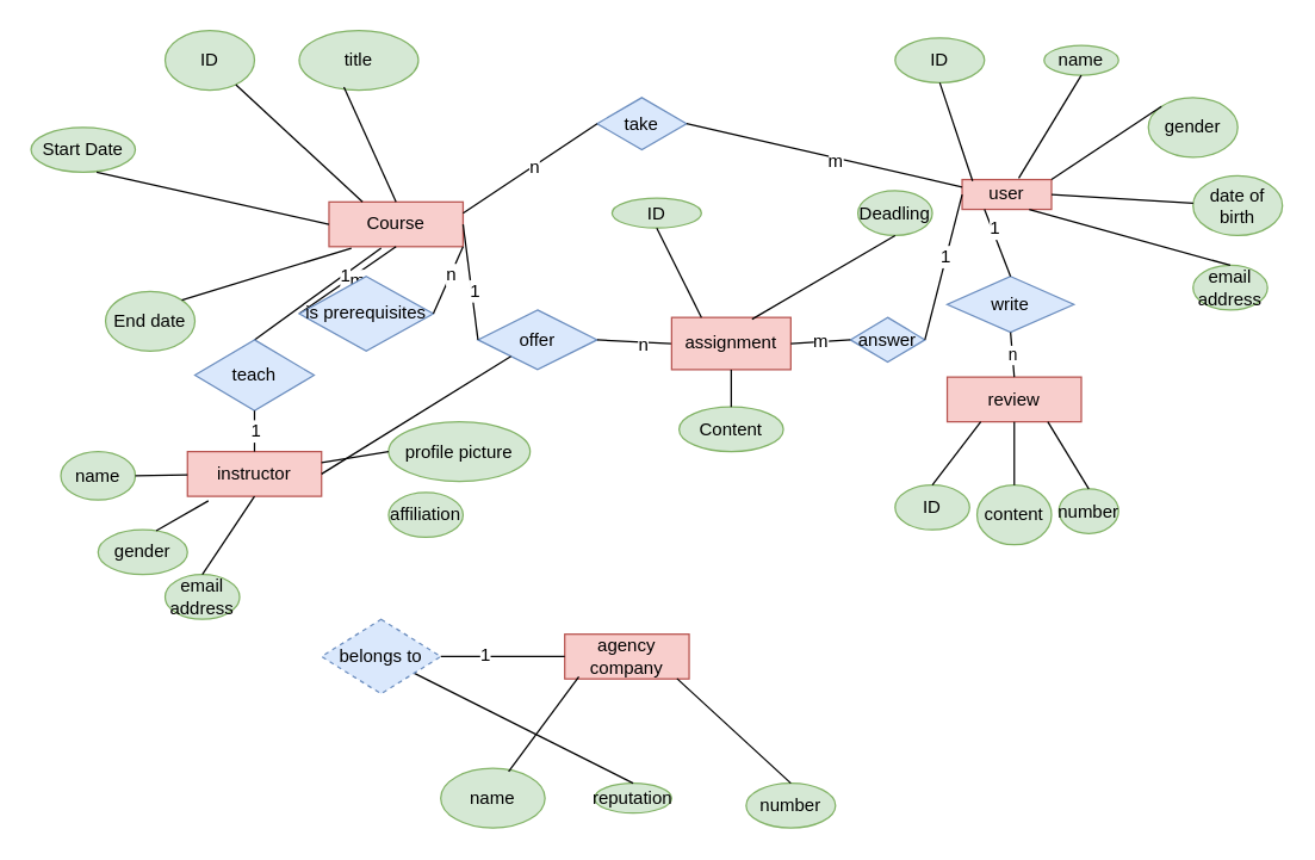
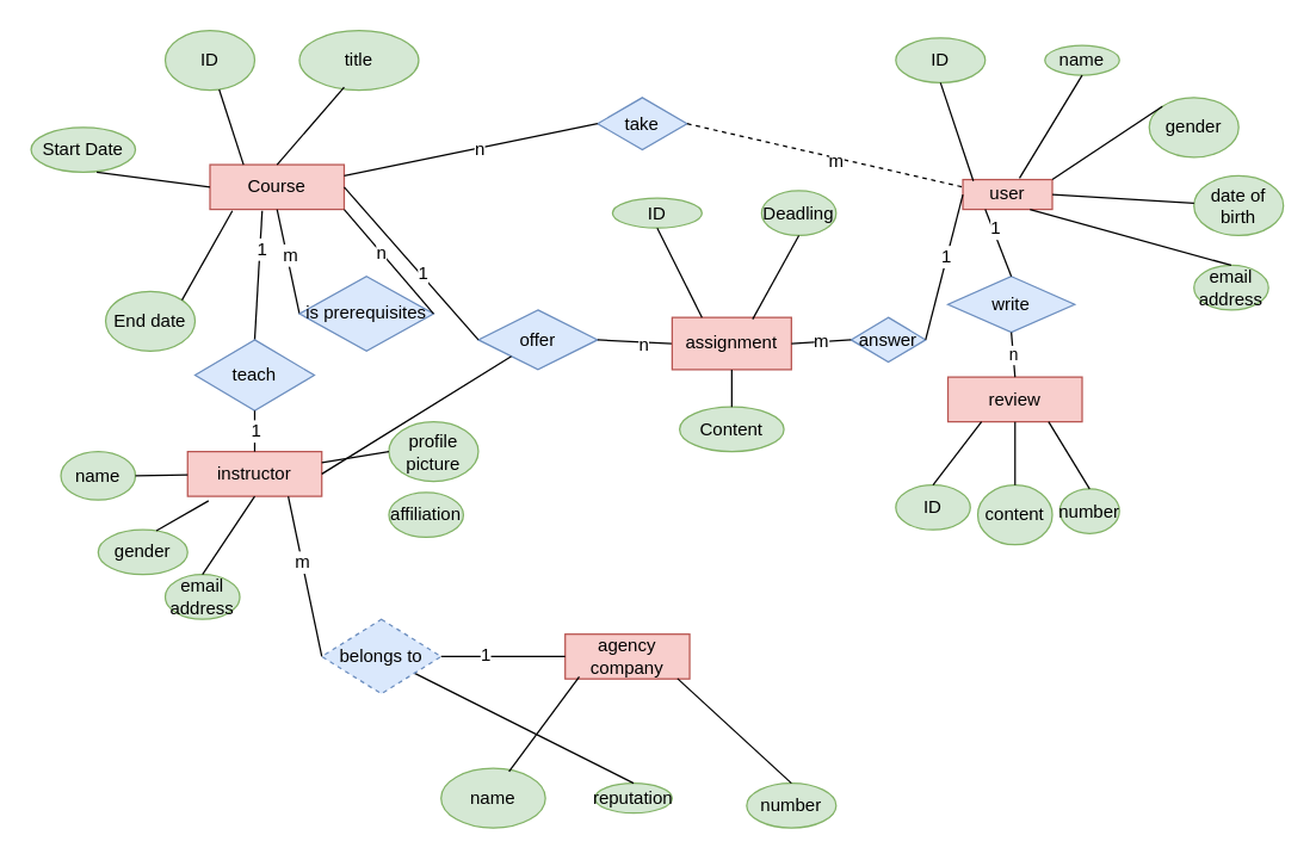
- <mxCell id="78" value="" style="endArrow=none;html=1;exitX=1;exitY=0.5;exitDx=0;exitDy=0;entryX=0;entryY=0.25;entryDx=0;entryDy=0;" parent="1" source="75" target="28" edge="1"><mxGeometry width="50" height="50" relative="1" as="geometry"><mxPoint x="530" y="85" as="sourcePoint" /><mxPoint x="580" y="35" as="targetPoint" /></mxGeometry></mxCell>
+ <mxCell id="78" value="" style="endArrow=none;html=1;exitX=1;exitY=0.5;exitDx=0;exitDy=0;entryX=0;entryY=0.25;entryDx=0;entryDy=0;dashed=1;" parent="1" source="75" target="28" edge="1"><mxGeometry width="50" height="50" relative="1" as="geometry"><mxPoint x="530" y="85" as="sourcePoint" /><mxPoint x="580" y="35" as="targetPoint" /></mxGeometry></mxCell>
- <mxCell id="20" value="Deadling" style="ellipse;whiteSpace=wrap;html=1;fillColor=#d5e8d4;strokeColor=#82b366;" parent="1" vertex="1"><mxGeometry x="575" y="127.5" width="50" height="30" as="geometry" /></mxCell>
+ <mxCell id="20" value="Deadling" style="ellipse;whiteSpace=wrap;html=1;fillColor=#d5e8d4;strokeColor=#82b366;" parent="1" vertex="1"><mxGeometry x="510" y="127.5" width="50" height="30" as="geometry" /></mxCell>
- <mxCell id="2" value="Course" style="rounded=0;whiteSpace=wrap;html=1;fillColor=#f8cecc;strokeColor=#b85450;" parent="1" vertex="1"><mxGeometry x="220" y="135" width="90" height="30" as="geometry" /></mxCell>
+ <mxCell id="2" value="Course" style="rounded=0;whiteSpace=wrap;html=1;fillColor=#f8cecc;strokeColor=#b85450;" parent="1" vertex="1"><mxGeometry x="140" y="110" width="90" height="30" as="geometry" /></mxCell>
- <mxCell id="86" value="profile picture" style="ellipse;whiteSpace=wrap;html=1;fillColor=#d5e8d4;strokeColor=#82b366;" parent="1" vertex="1"><mxGeometry x="260" y="282.5" width="95" height="40" as="geometry" /></mxCell>
+ <mxCell id="86" value="profile picture" style="ellipse;whiteSpace=wrap;html=1;fillColor=#d5e8d4;strokeColor=#82b366;" parent="1" vertex="1"><mxGeometry x="260" y="282.5" width="60" height="40" as="geometry" /></mxCell>
+ <mxCell id="55" value="" style="endArrow=none;html=1;entryX=0.75;entryY=1;entryDx=0;entryDy=0;exitX=0;exitY=0.5;exitDx=0;exitDy=0;" parent="1" source="54" target="39" edge="1"><mxGeometry width="50" height="50" relative="1" as="geometry"><mxPoint x="810" y="435.01" as="sourcePoint" /><mxPoint x="800" y="385" as="targetPoint" /></mxGeometry></mxCell>
+ <mxCell id="56" value="m" style="text;html=1;align=center;verticalAlign=middle;resizable=0;points=[];labelBackgroundColor=#ffffff;" parent="55" vertex="1" connectable="0"><mxGeometry x="0.189" relative="1" as="geometry"><mxPoint as="offset" /></mxGeometry></mxCell>
